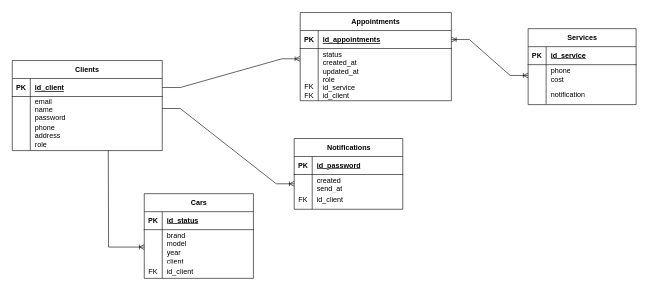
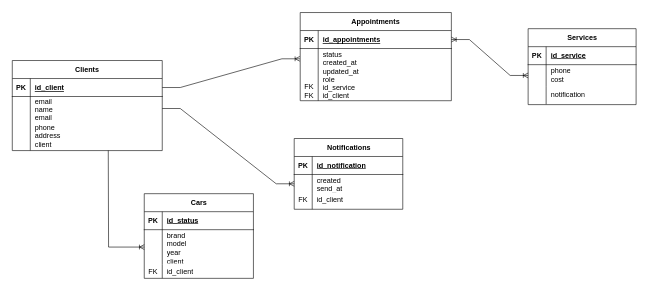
- <mxCell id="10" value="password" style="shape=partialRectangle;overflow=hidden;connectable=0;fillColor=none;top=0;left=0;bottom=0;right=0;align=left;spacingLeft=6;" parent="1" vertex="1"><mxGeometry x="50" y="180" width="220" height="30" as="geometry"><mxRectangle width="220" height="30" as="alternateBounds" /></mxGeometry></mxCell>
+ <mxCell id="10" value="email" style="shape=partialRectangle;overflow=hidden;connectable=0;fillColor=none;top=0;left=0;bottom=0;right=0;align=left;spacingLeft=6;" parent="1" vertex="1"><mxGeometry x="50" y="180" width="220" height="30" as="geometry"><mxRectangle width="220" height="30" as="alternateBounds" /></mxGeometry></mxCell>
- <mxCell id="11" value="phone&#10;address&#10;role" style="shape=partialRectangle;overflow=hidden;connectable=0;fillColor=none;top=0;left=0;bottom=0;right=0;align=left;spacingLeft=6;" parent="1" vertex="1"><mxGeometry x="50" y="200" width="220" height="50" as="geometry"><mxRectangle width="220" height="30" as="alternateBounds" /></mxGeometry></mxCell>
+ <mxCell id="11" value="phone&#10;address&#10;client" style="shape=partialRectangle;overflow=hidden;connectable=0;fillColor=none;top=0;left=0;bottom=0;right=0;align=left;spacingLeft=6;" parent="1" vertex="1"><mxGeometry x="50" y="200" width="220" height="50" as="geometry"><mxRectangle width="220" height="30" as="alternateBounds" /></mxGeometry></mxCell>
- <mxCell id="46" value="id_password" style="shape=partialRectangle;connectable=0;fillColor=none;top=0;left=0;bottom=0;right=0;align=left;spacingLeft=6;fontStyle=5;overflow=hidden;whiteSpace=wrap;html=1;" parent="44" vertex="1"><mxGeometry x="30" width="151" height="30" as="geometry"><mxRectangle width="151" height="30" as="alternateBounds" /></mxGeometry></mxCell>
+ <mxCell id="46" value="id_notification" style="shape=partialRectangle;connectable=0;fillColor=none;top=0;left=0;bottom=0;right=0;align=left;spacingLeft=6;fontStyle=5;overflow=hidden;whiteSpace=wrap;html=1;" parent="44" vertex="1"><mxGeometry x="30" width="151" height="30" as="geometry"><mxRectangle width="151" height="30" as="alternateBounds" /></mxGeometry></mxCell>
